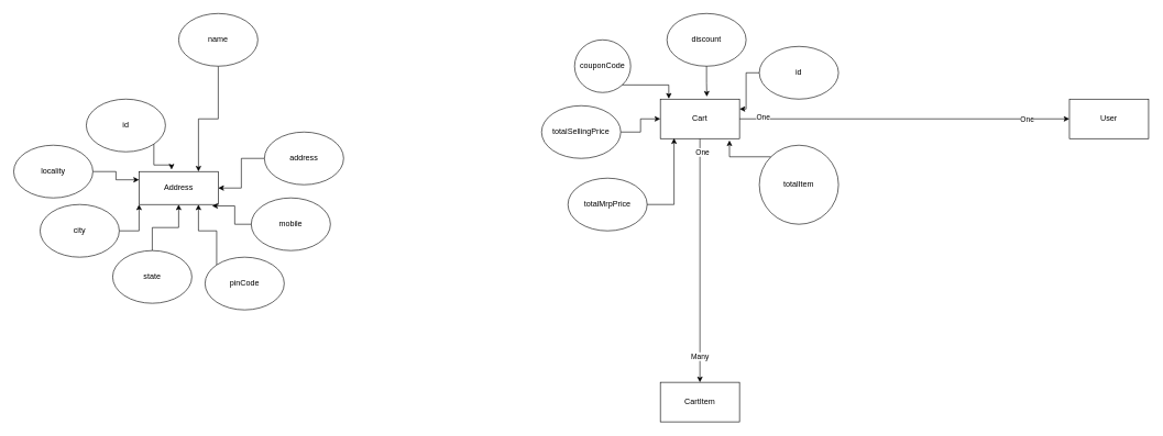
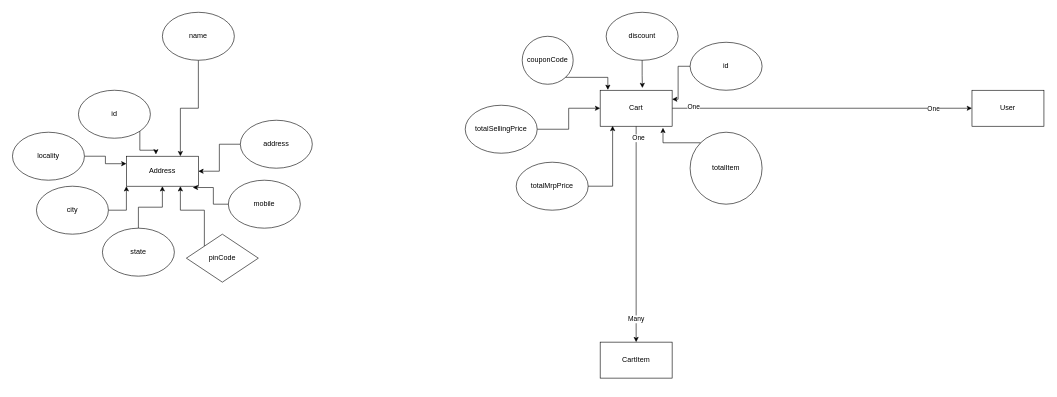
- <mxCell id="32" value="totalSellingPrice" style="ellipse;whiteSpace=wrap;html=1;" vertex="1" parent="1"><mxGeometry x="820" y="160" width="120" height="80" as="geometry" /></mxCell>
+ <mxCell id="32" value="totalSellingPrice" style="ellipse;whiteSpace=wrap;html=1;" vertex="1" parent="1"><mxGeometry x="775" y="175" width="120" height="80" as="geometry" /></mxCell>
- <mxCell id="16" value="pinCode" style="ellipse;whiteSpace=wrap;html=1;" vertex="1" parent="1"><mxGeometry x="310" y="390" width="120" height="80" as="geometry" /></mxCell>
+ <mxCell id="16" value="pinCode" style="rhombus;whiteSpace=wrap;html=1;" vertex="1" parent="1"><mxGeometry x="310" y="390" width="120" height="80" as="geometry" /></mxCell>
- <mxCell id="35" value="CartItem" style="rounded=0;whiteSpace=wrap;html=1;" vertex="1" parent="1"><mxGeometry x="1000" y="580" width="120" height="60" as="geometry" /></mxCell>
+ <mxCell id="35" value="CartItem" style="rounded=0;whiteSpace=wrap;html=1;" vertex="1" parent="1"><mxGeometry x="1000" y="570" width="120" height="60" as="geometry" /></mxCell>
